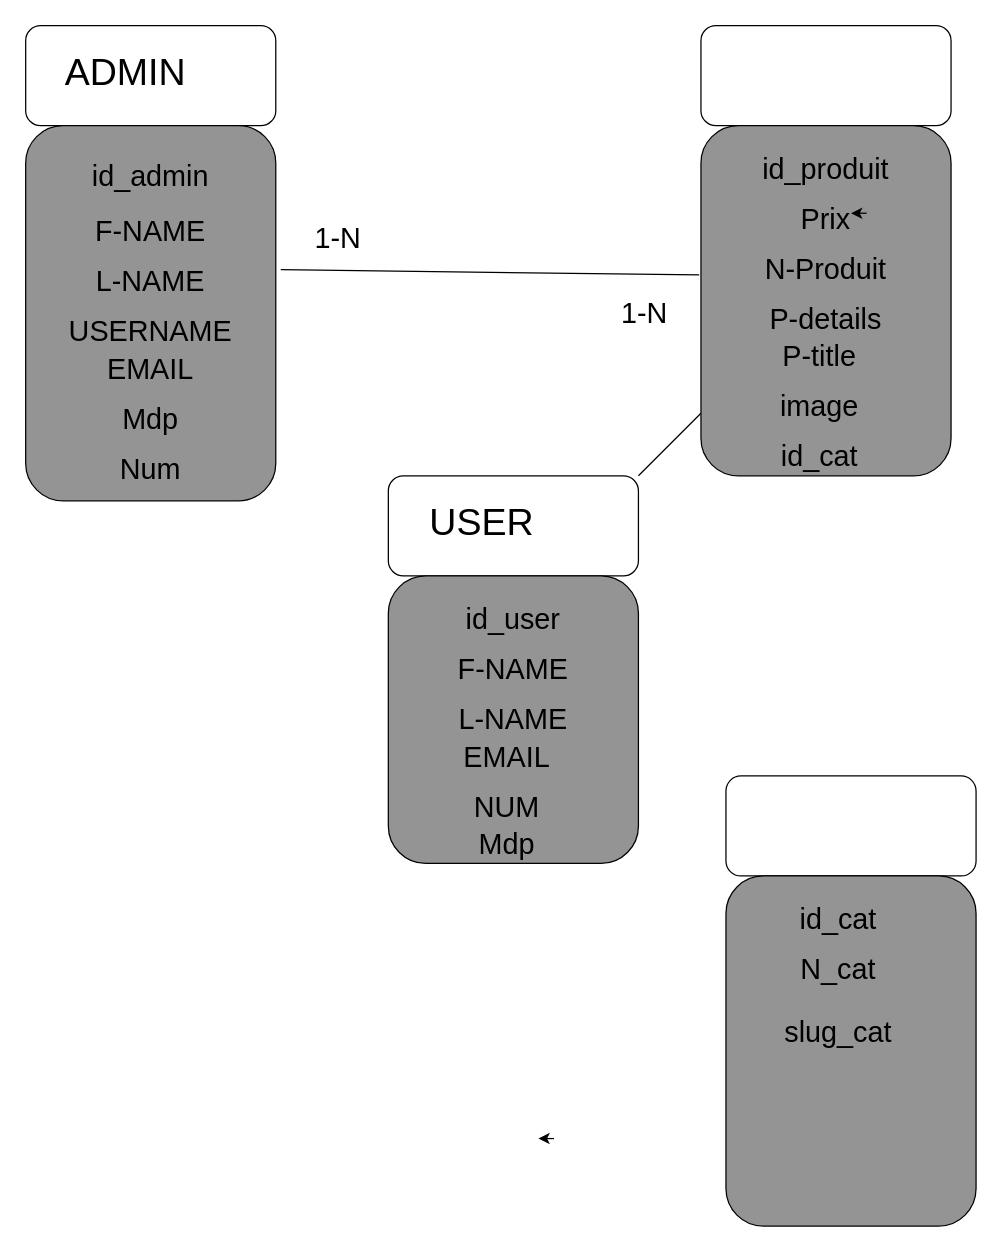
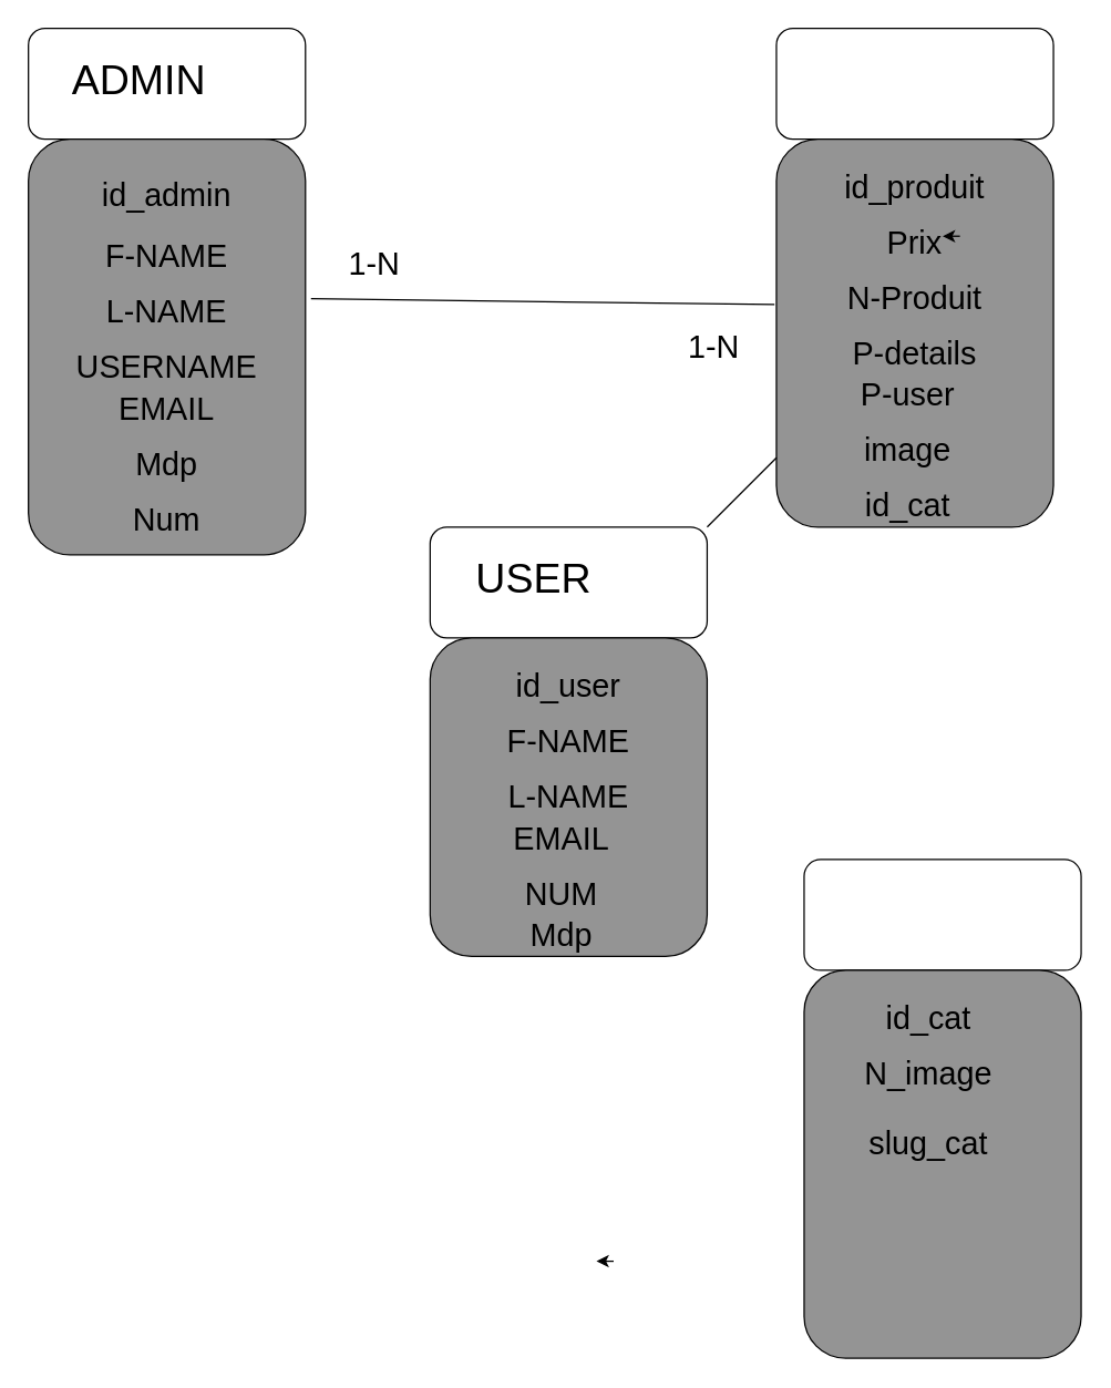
- <mxCell id="20" value="&lt;font style=&quot;font-size: 23px&quot;&gt;P-title&lt;/font&gt;" style="text;html=1;align=center;verticalAlign=middle;whiteSpace=wrap;rounded=0;strokeWidth=1;perimeterSpacing=0;" parent="1" vertex="1"><mxGeometry x="590" y="280" width="130" height="10" as="geometry" /></mxCell>
+ <mxCell id="20" value="&lt;font style=&quot;font-size: 23px&quot;&gt;P-user&lt;/font&gt;" style="text;html=1;align=center;verticalAlign=middle;whiteSpace=wrap;rounded=0;strokeWidth=1;perimeterSpacing=0;" parent="1" vertex="1"><mxGeometry x="590" y="280" width="130" height="10" as="geometry" /></mxCell>
- <mxCell id="38" value="&lt;font style=&quot;font-size: 23px&quot;&gt;N_cat&lt;/font&gt;" style="text;html=1;align=center;verticalAlign=middle;whiteSpace=wrap;rounded=0;strokeWidth=1;perimeterSpacing=0;" vertex="1" parent="1"><mxGeometry x="605" y="770" width="130" height="10" as="geometry" /></mxCell>
+ <mxCell id="38" value="&lt;font style=&quot;font-size: 23px&quot;&gt;N_image&lt;/font&gt;" style="text;html=1;align=center;verticalAlign=middle;whiteSpace=wrap;rounded=0;strokeWidth=1;perimeterSpacing=0;" vertex="1" parent="1"><mxGeometry x="605" y="770" width="130" height="10" as="geometry" /></mxCell>
